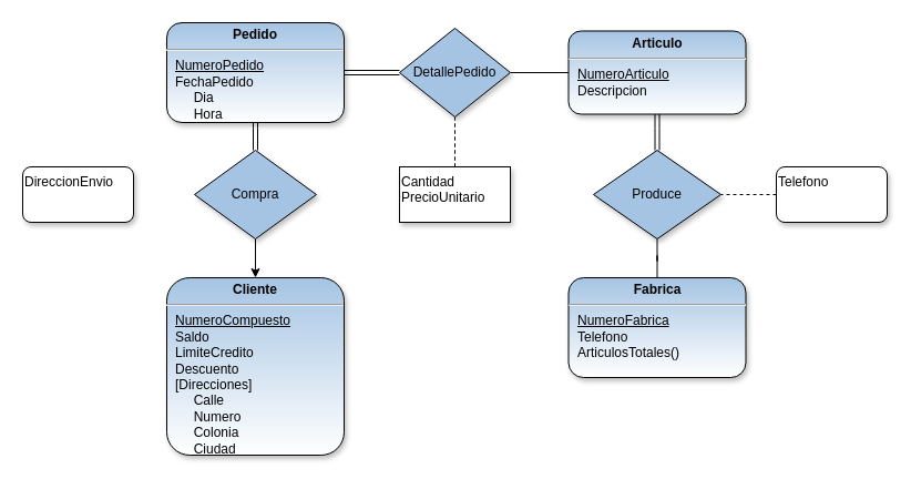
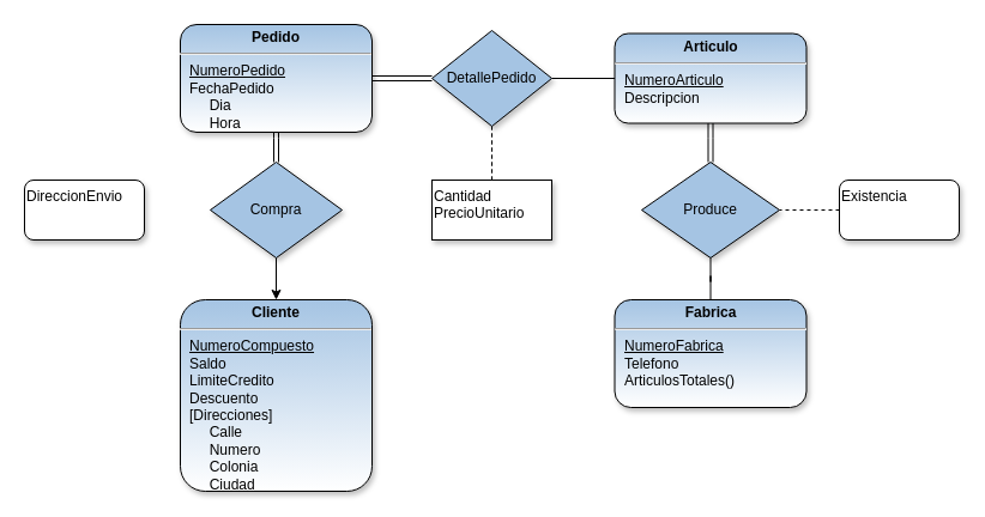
- <mxCell id="20" value="Telefono&amp;nbsp;" style="rounded=1;whiteSpace=wrap;html=1;shadow=1;sketch=0;fillColor=#ffffff;gradientColor=#ffffff;align=left;verticalAlign=top;" vertex="1" parent="1"><mxGeometry x="700" y="150" width="100" height="50" as="geometry" /></mxCell>
+ <mxCell id="20" value="Existencia&amp;nbsp;" style="rounded=1;whiteSpace=wrap;html=1;shadow=1;sketch=0;fillColor=#ffffff;gradientColor=#ffffff;align=left;verticalAlign=top;" vertex="1" parent="1"><mxGeometry x="700" y="150" width="100" height="50" as="geometry" /></mxCell>
